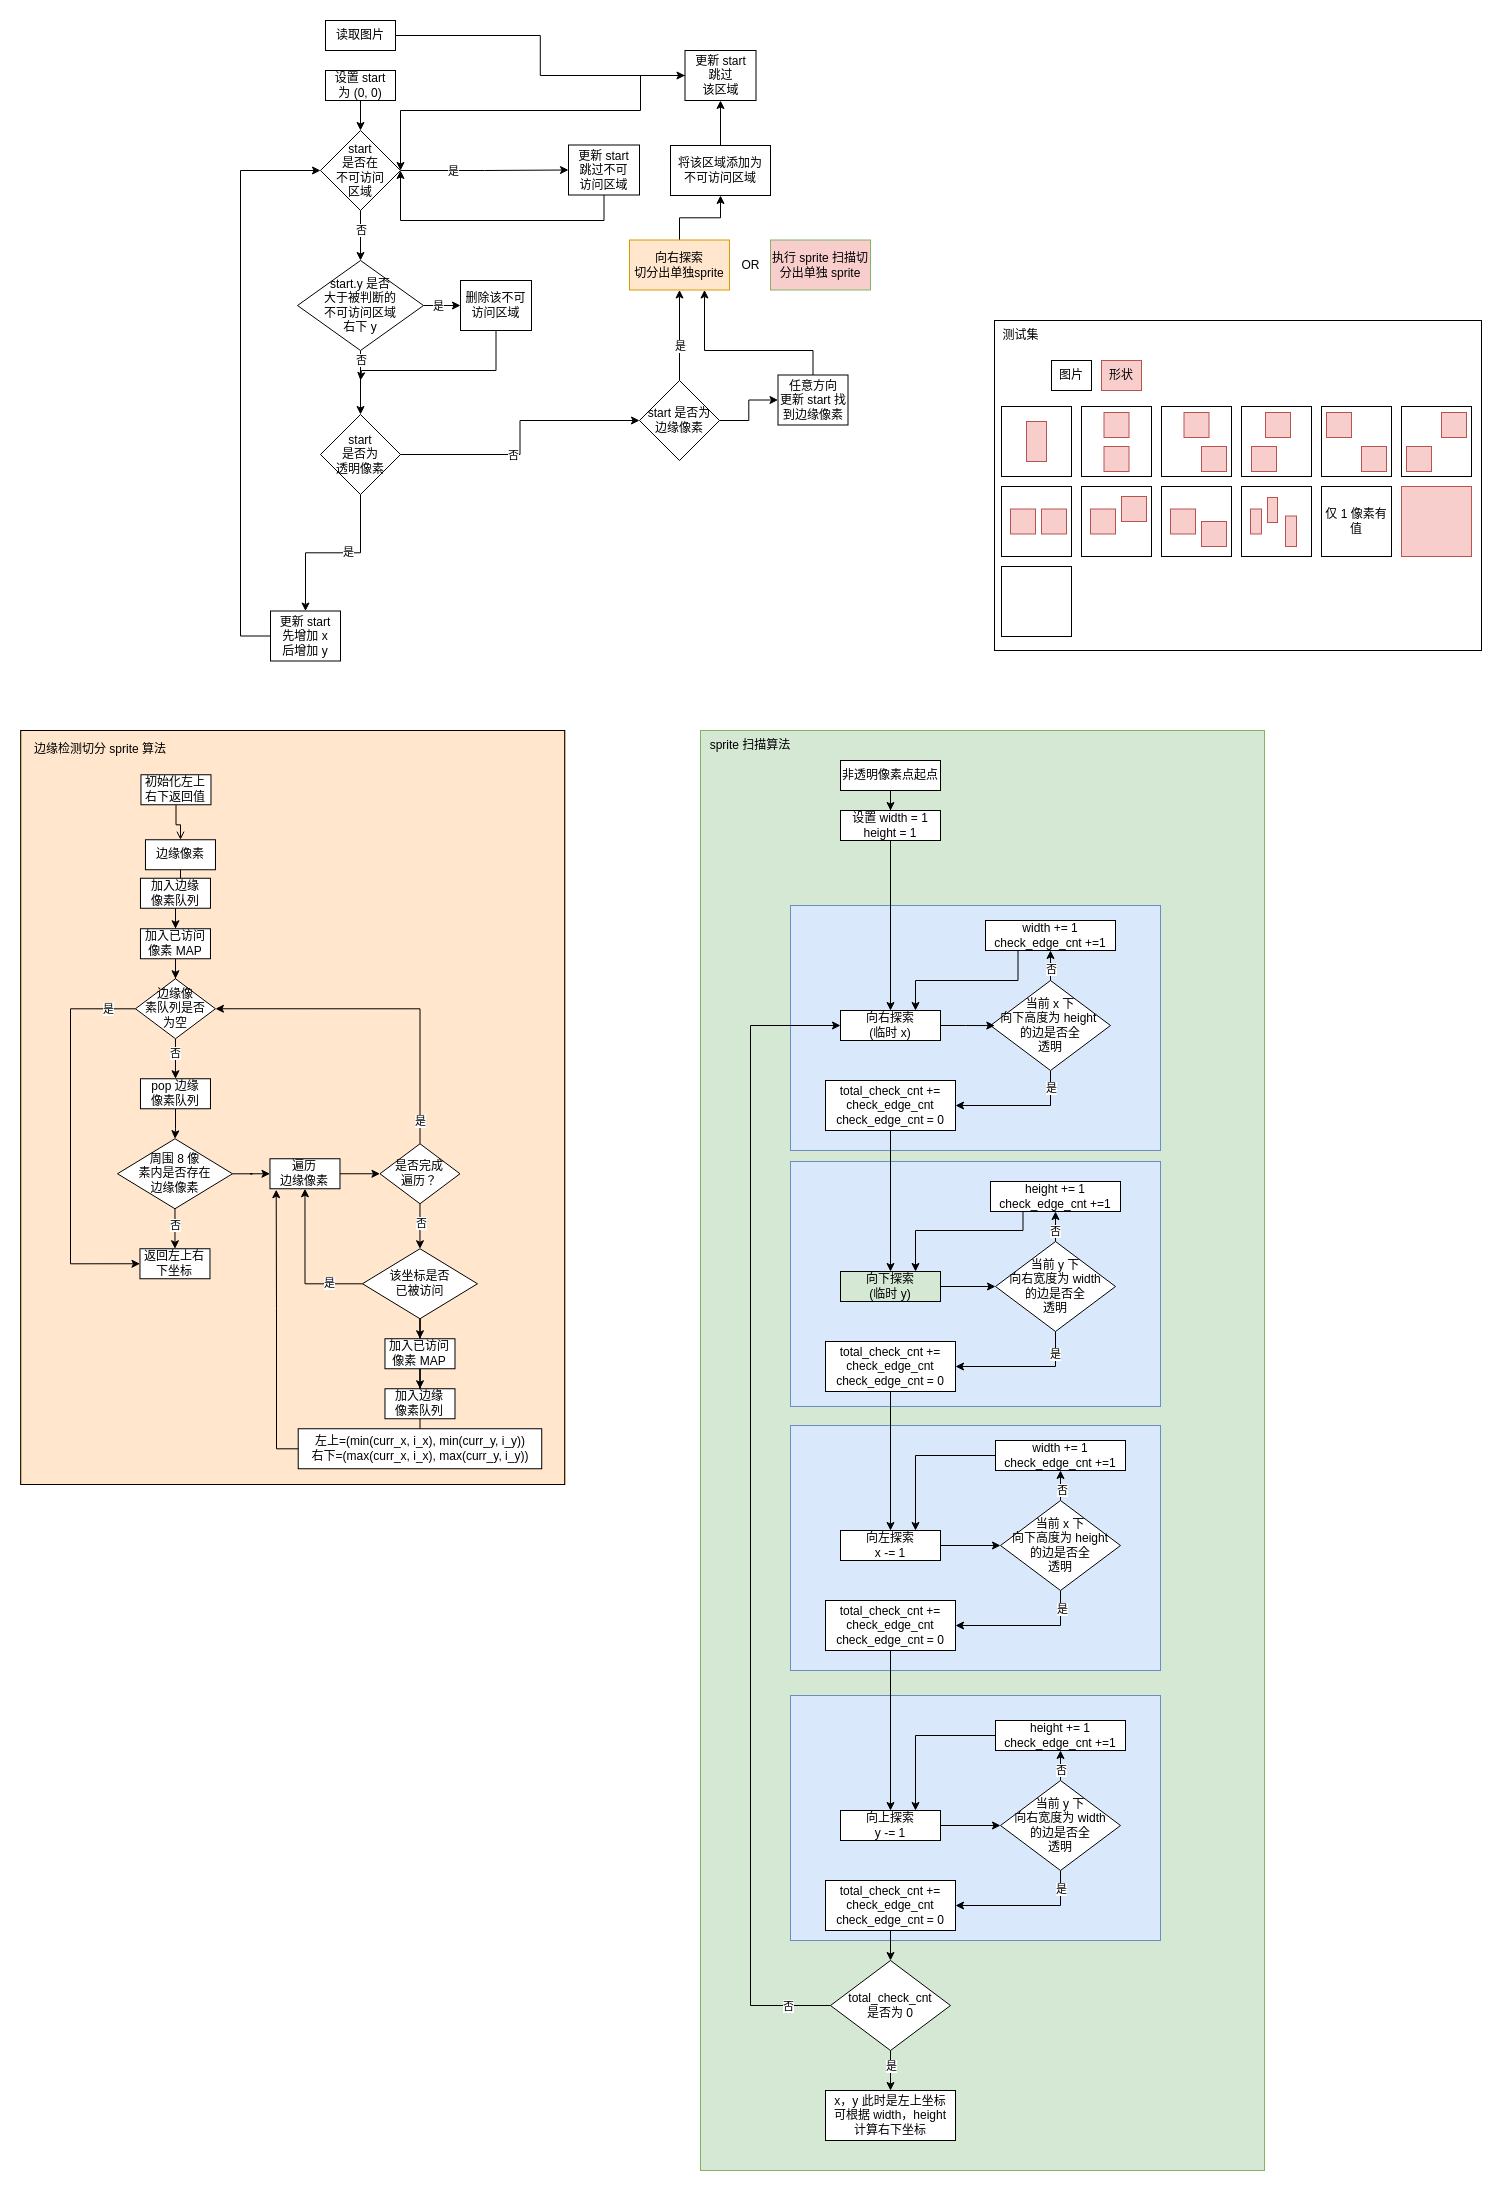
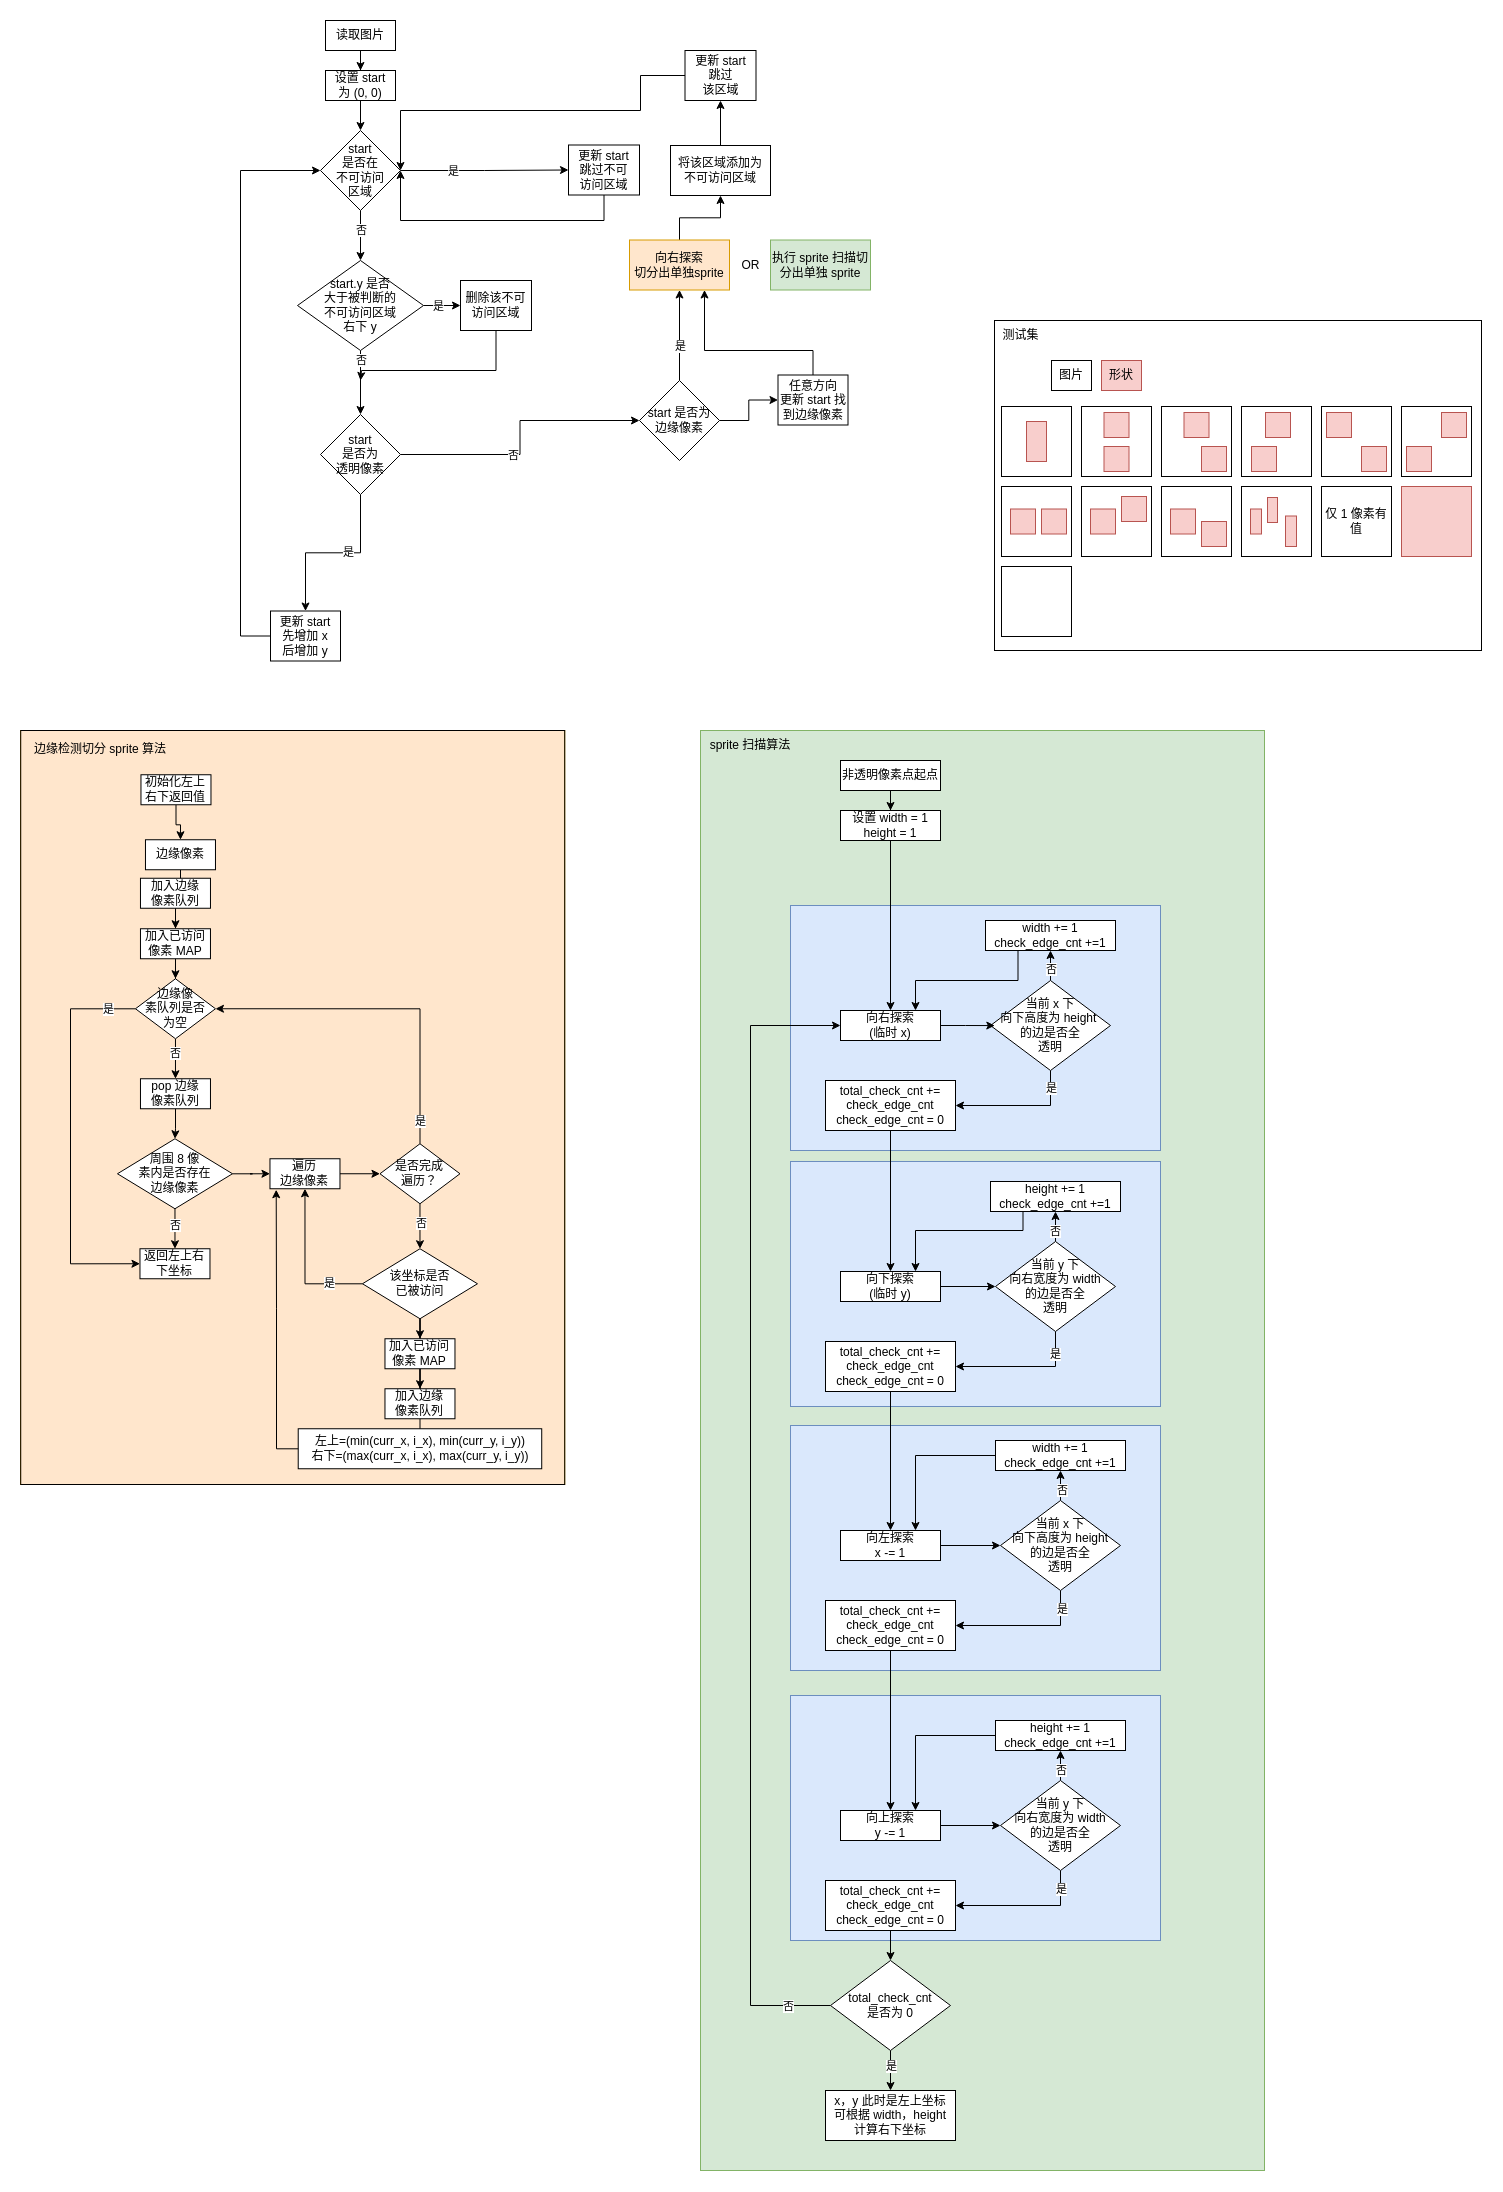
- <mxCell id="6" style="edgeStyle=orthogonalEdgeStyle;rounded=0;orthogonalLoop=1;jettySize=auto;html=1;" parent="1" source="7" target="25" edge="1"><mxGeometry relative="1" as="geometry" /></mxCell>
+ <mxCell id="6" style="edgeStyle=orthogonalEdgeStyle;rounded=0;orthogonalLoop=1;jettySize=auto;html=1;entryX=0.5;entryY=0;entryDx=0;entryDy=0;" parent="1" source="7" target="3" edge="1"><mxGeometry relative="1" as="geometry" /></mxCell>
- <mxCell id="117" value="执行 sprite 扫描切分出单独 sprite" style="rounded=0;whiteSpace=wrap;html=1;fillColor=#f8cecc;strokeColor=#82b366;" vertex="1" parent="1"><mxGeometry x="770" y="239.5" width="100" height="50" as="geometry" /></mxCell>
+ <mxCell id="117" value="执行 sprite 扫描切分出单独 sprite" style="rounded=0;whiteSpace=wrap;html=1;fillColor=#d5e8d4;strokeColor=#82b366;" vertex="1" parent="1"><mxGeometry x="770" y="239.5" width="100" height="50" as="geometry" /></mxCell>
- <mxCell id="70" style="edgeStyle=orthogonalEdgeStyle;rounded=0;orthogonalLoop=1;jettySize=auto;html=1;entryX=0.5;entryY=0;entryDx=0;entryDy=0;endArrow=open;" parent="39" source="71" target="42" edge="1"><mxGeometry relative="1" as="geometry" /></mxCell>
+ <mxCell id="70" style="edgeStyle=orthogonalEdgeStyle;rounded=0;orthogonalLoop=1;jettySize=auto;html=1;entryX=0.5;entryY=0;entryDx=0;entryDy=0;" parent="39" source="71" target="42" edge="1"><mxGeometry relative="1" as="geometry" /></mxCell>
- <mxCell id="142" value="向下探索&lt;div&gt;(临时 y)&lt;br&gt;&lt;/div&gt;" style="rounded=0;whiteSpace=wrap;html=1;fillColor=#d5e8d4;" vertex="1" parent="119"><mxGeometry x="140" y="541" width="100" height="30" as="geometry" /></mxCell>
+ <mxCell id="142" value="向下探索&lt;div&gt;(临时 y)&lt;br&gt;&lt;/div&gt;" style="rounded=0;whiteSpace=wrap;html=1;" vertex="1" parent="119"><mxGeometry x="140" y="541" width="100" height="30" as="geometry" /></mxCell>
